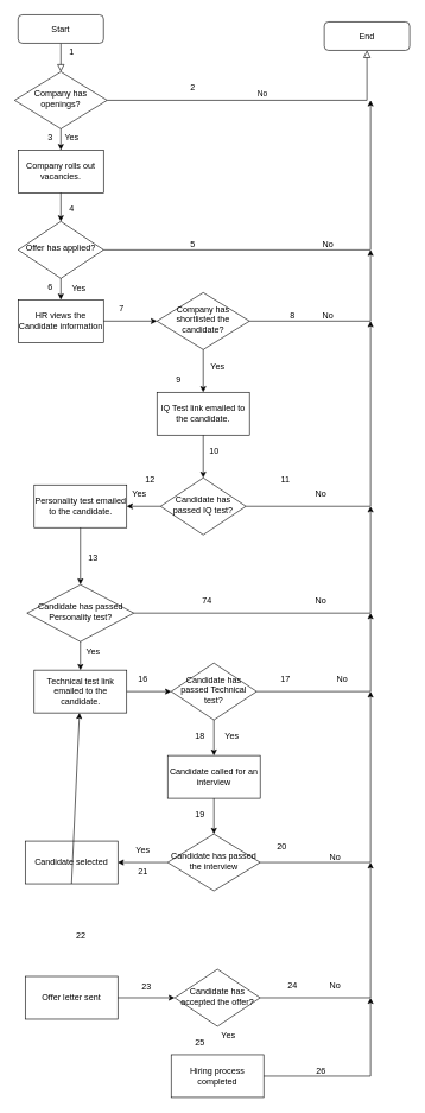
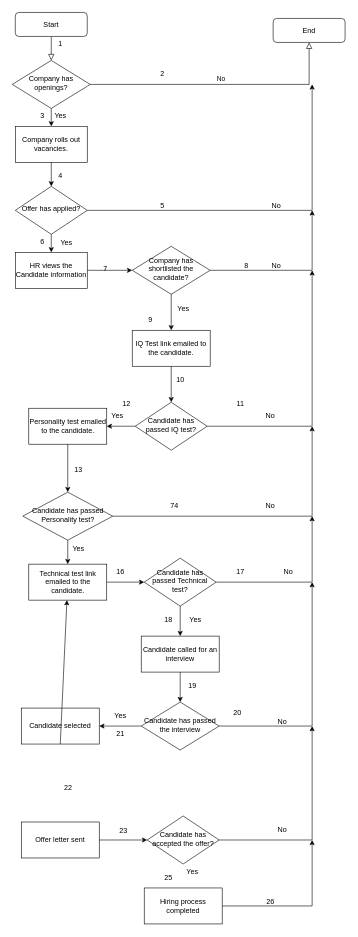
- <mxCell id="80" value="7" style="text;html=1;align=center;verticalAlign=middle;resizable=0;points=[];autosize=1;strokeColor=none;fillColor=none;" vertex="1" parent="1"><mxGeometry x="155" y="418" width="30" height="30" as="geometry" /></mxCell>
+ <mxCell id="80" value="7" style="text;html=1;align=center;verticalAlign=middle;resizable=0;points=[];autosize=1;strokeColor=none;fillColor=none;" vertex="1" parent="1"><mxGeometry x="160" y="433" width="30" height="30" as="geometry" /></mxCell>
- <mxCell id="70" value="19" style="text;html=1;align=center;verticalAlign=middle;resizable=0;points=[];autosize=1;strokeColor=none;fillColor=none;" vertex="1" parent="1"><mxGeometry x="260" y="1128" width="40" height="30" as="geometry" /></mxCell>
+ <mxCell id="70" value="19" style="text;html=1;align=center;verticalAlign=middle;resizable=0;points=[];autosize=1;strokeColor=none;fillColor=none;" vertex="1" parent="1"><mxGeometry x="300" y="1128" width="40" height="30" as="geometry" /></mxCell>
- <mxCell id="75" value="24" style="text;html=1;align=center;verticalAlign=middle;resizable=0;points=[];autosize=1;strokeColor=none;fillColor=none;" vertex="1" parent="1"><mxGeometry x="390" y="1368" width="40" height="30" as="geometry" /></mxCell>
